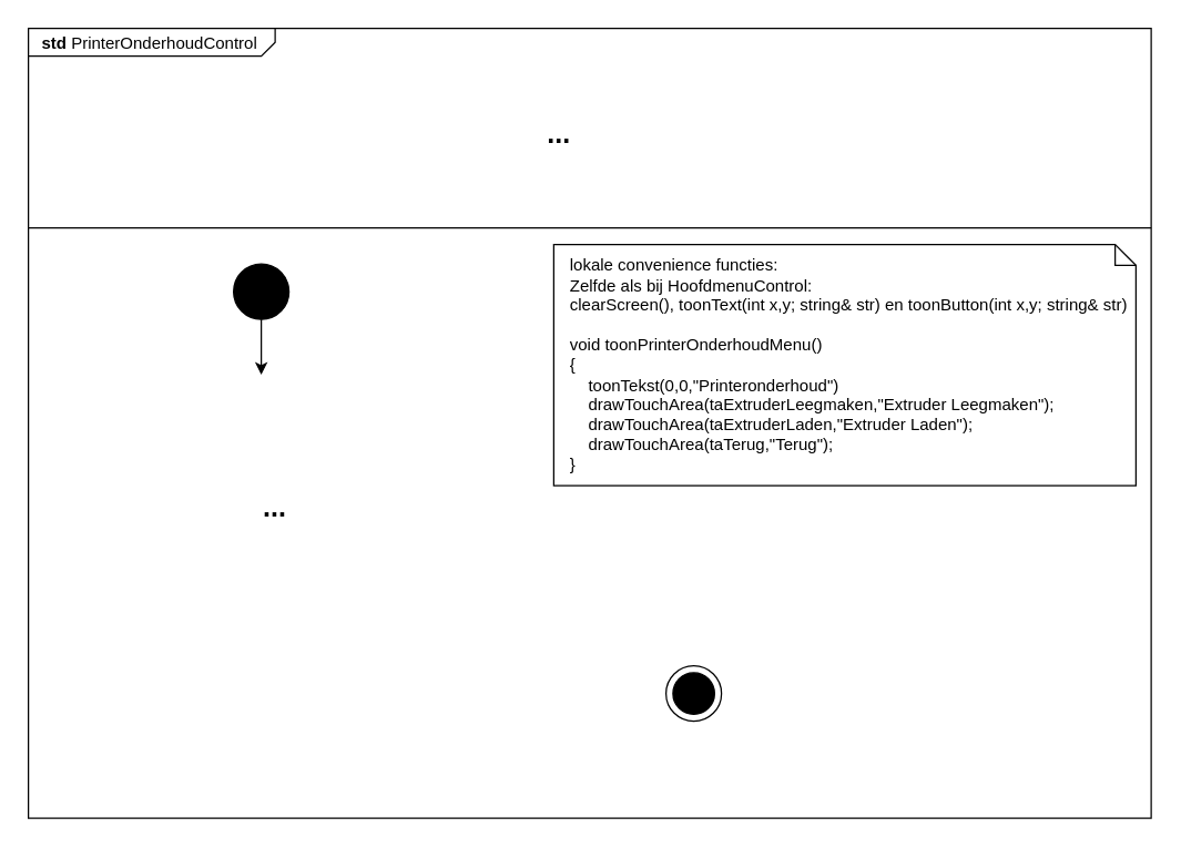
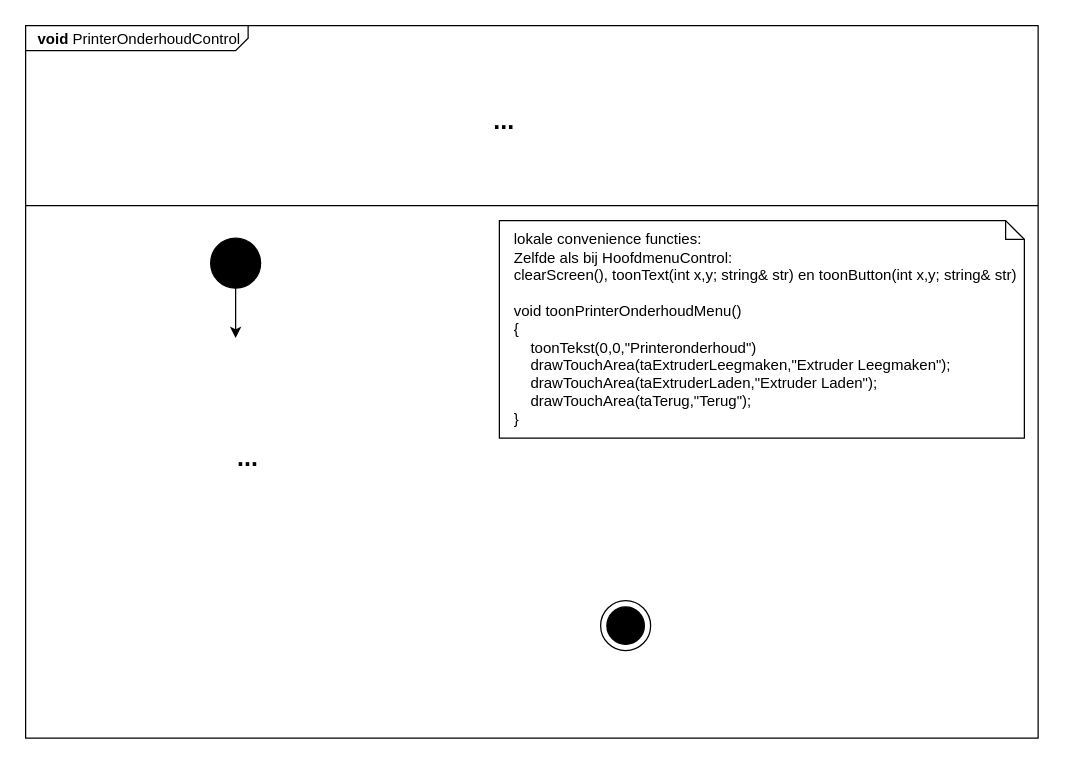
- <mxCell id="2" value="&lt;p style=&quot;margin:0px;margin-top:4px;margin-left:10px;text-align:left;&quot;&gt;&lt;b&gt;std&lt;/b&gt; PrinterOnderhoudControl&lt;/p&gt;" style="html=1;shape=mxgraph.sysml.package;labelX=178.8;align=left;spacingLeft=10;overflow=fill;recursiveResize=0;container=0;" vertex="1" parent="1"><mxGeometry x="20" y="20" width="810" height="570" as="geometry" /></mxCell>
+ <mxCell id="2" value="&lt;p style=&quot;margin:0px;margin-top:4px;margin-left:10px;text-align:left;&quot;&gt;&lt;b&gt;void&lt;/b&gt; PrinterOnderhoudControl&lt;/p&gt;" style="html=1;shape=mxgraph.sysml.package;labelX=178.8;align=left;spacingLeft=10;overflow=fill;recursiveResize=0;container=0;" vertex="1" parent="1"><mxGeometry x="20" y="20" width="810" height="570" as="geometry" /></mxCell>
